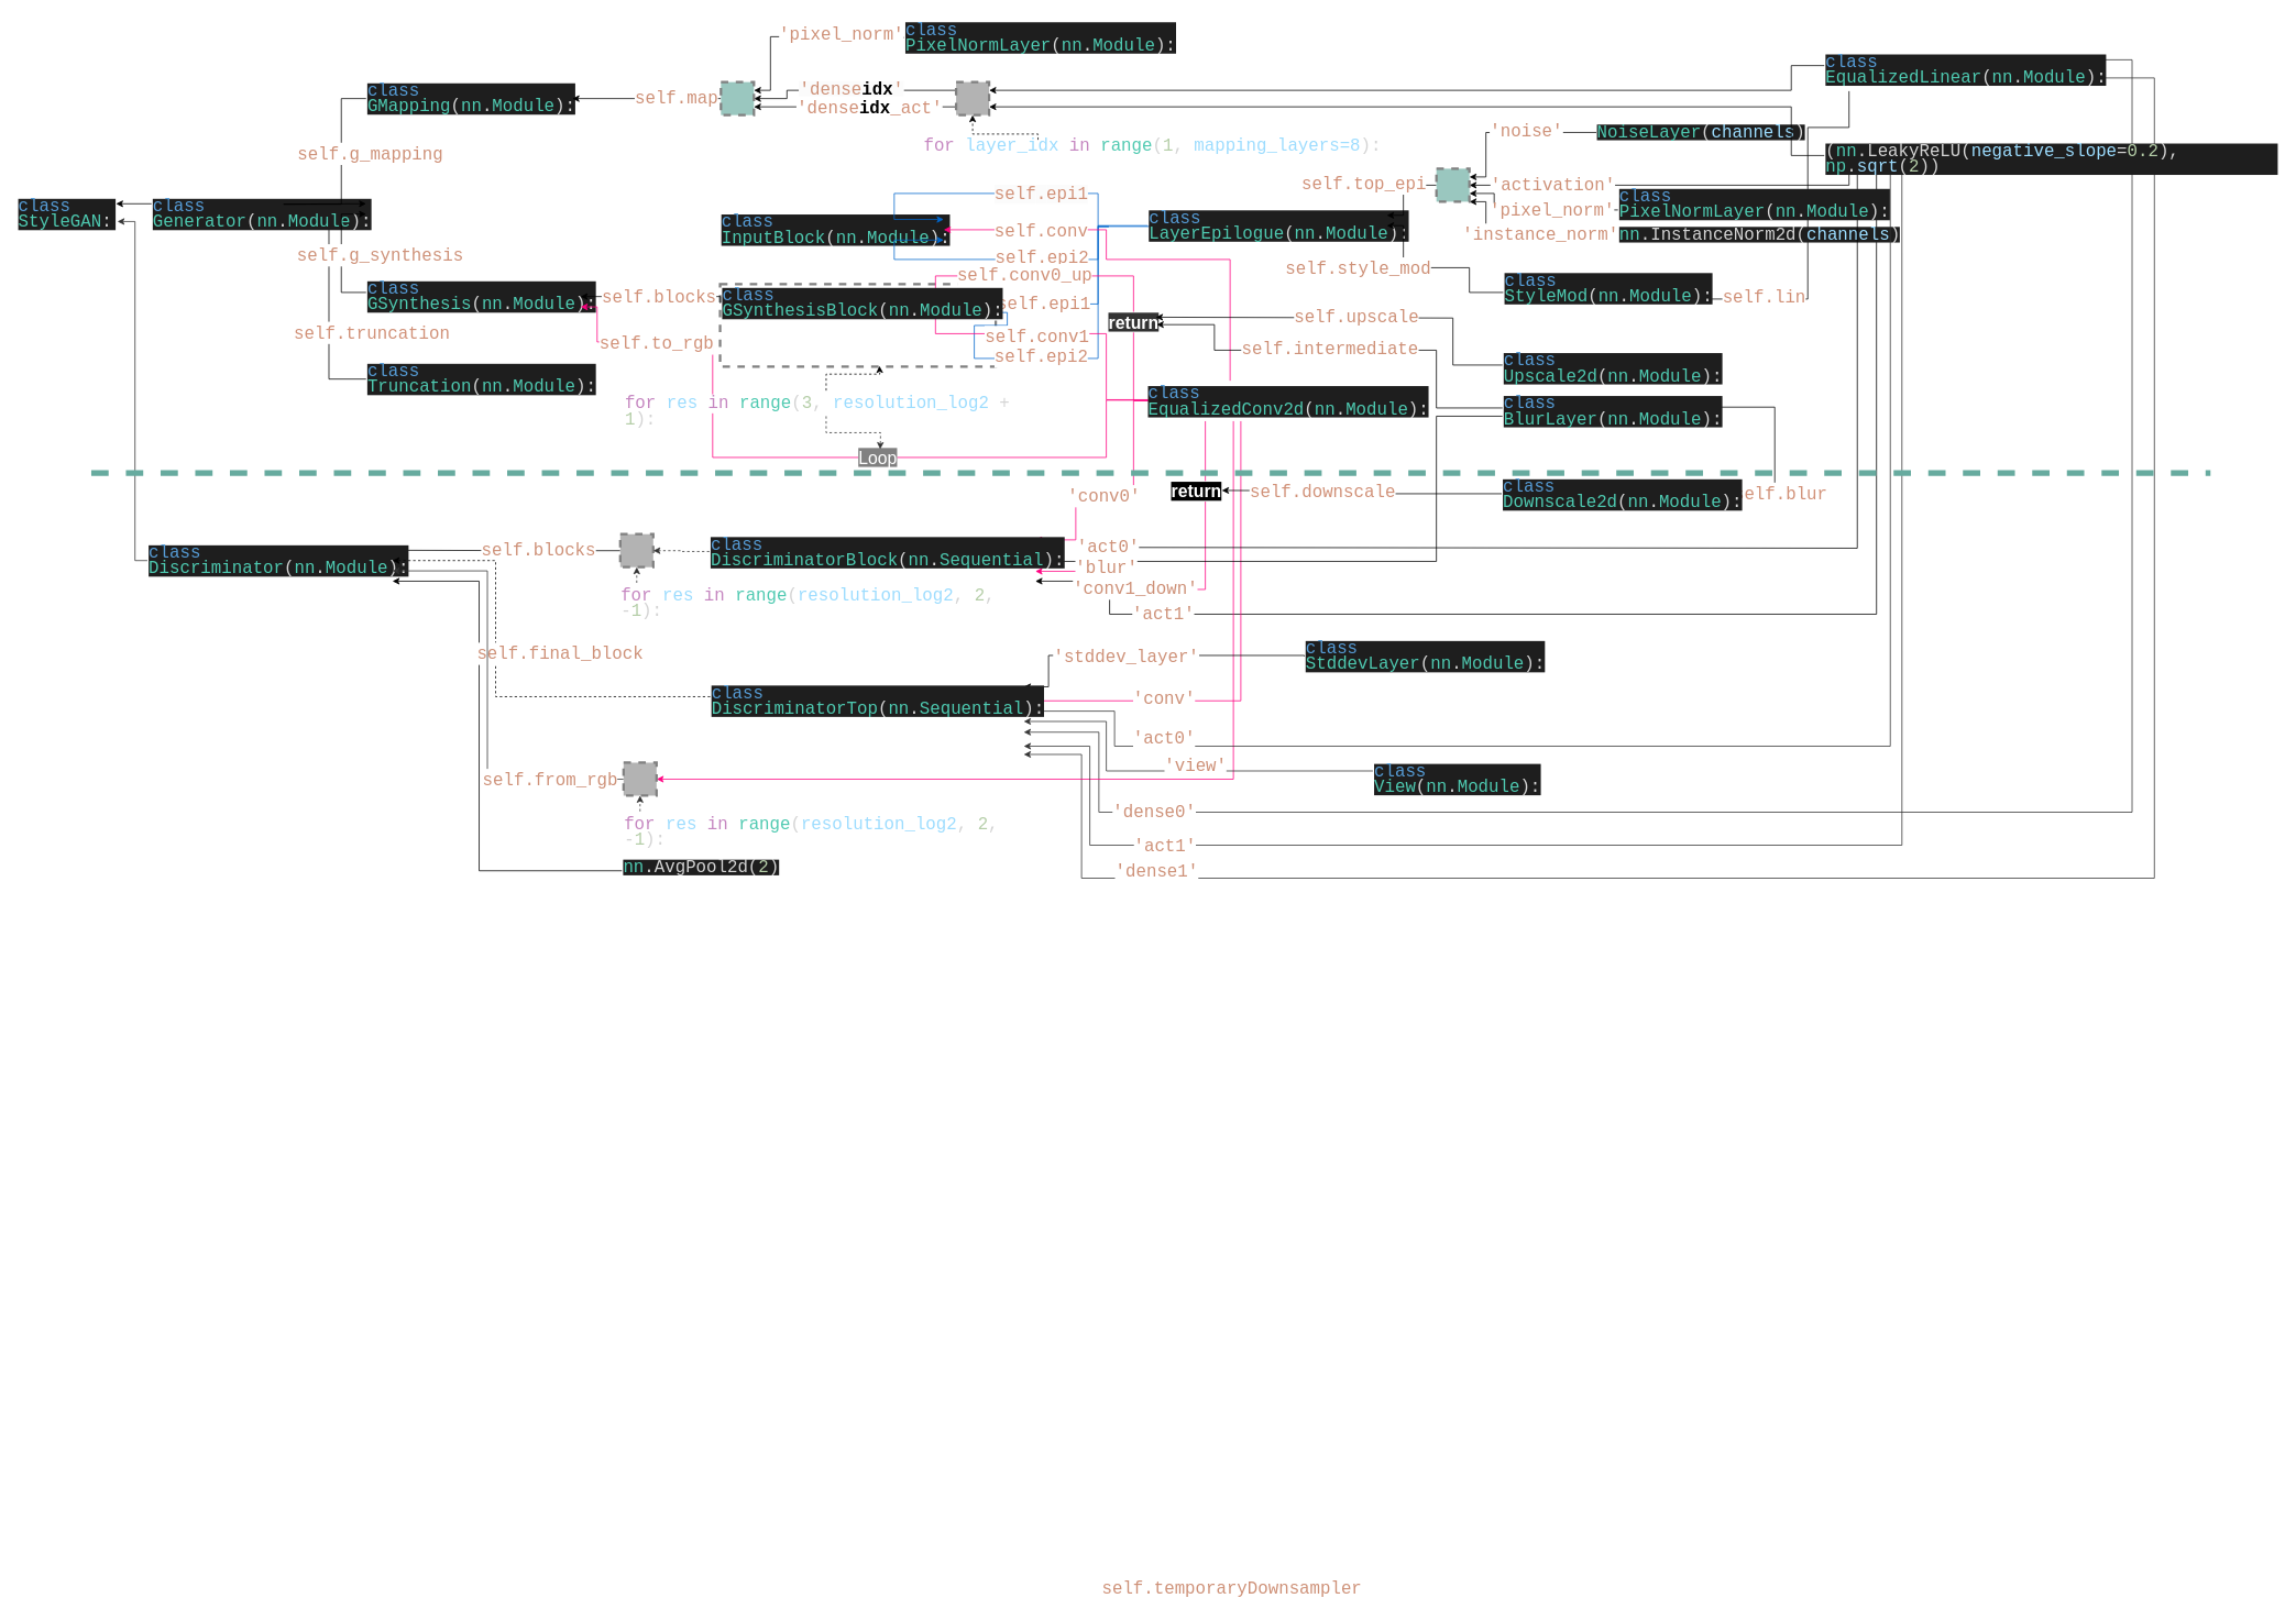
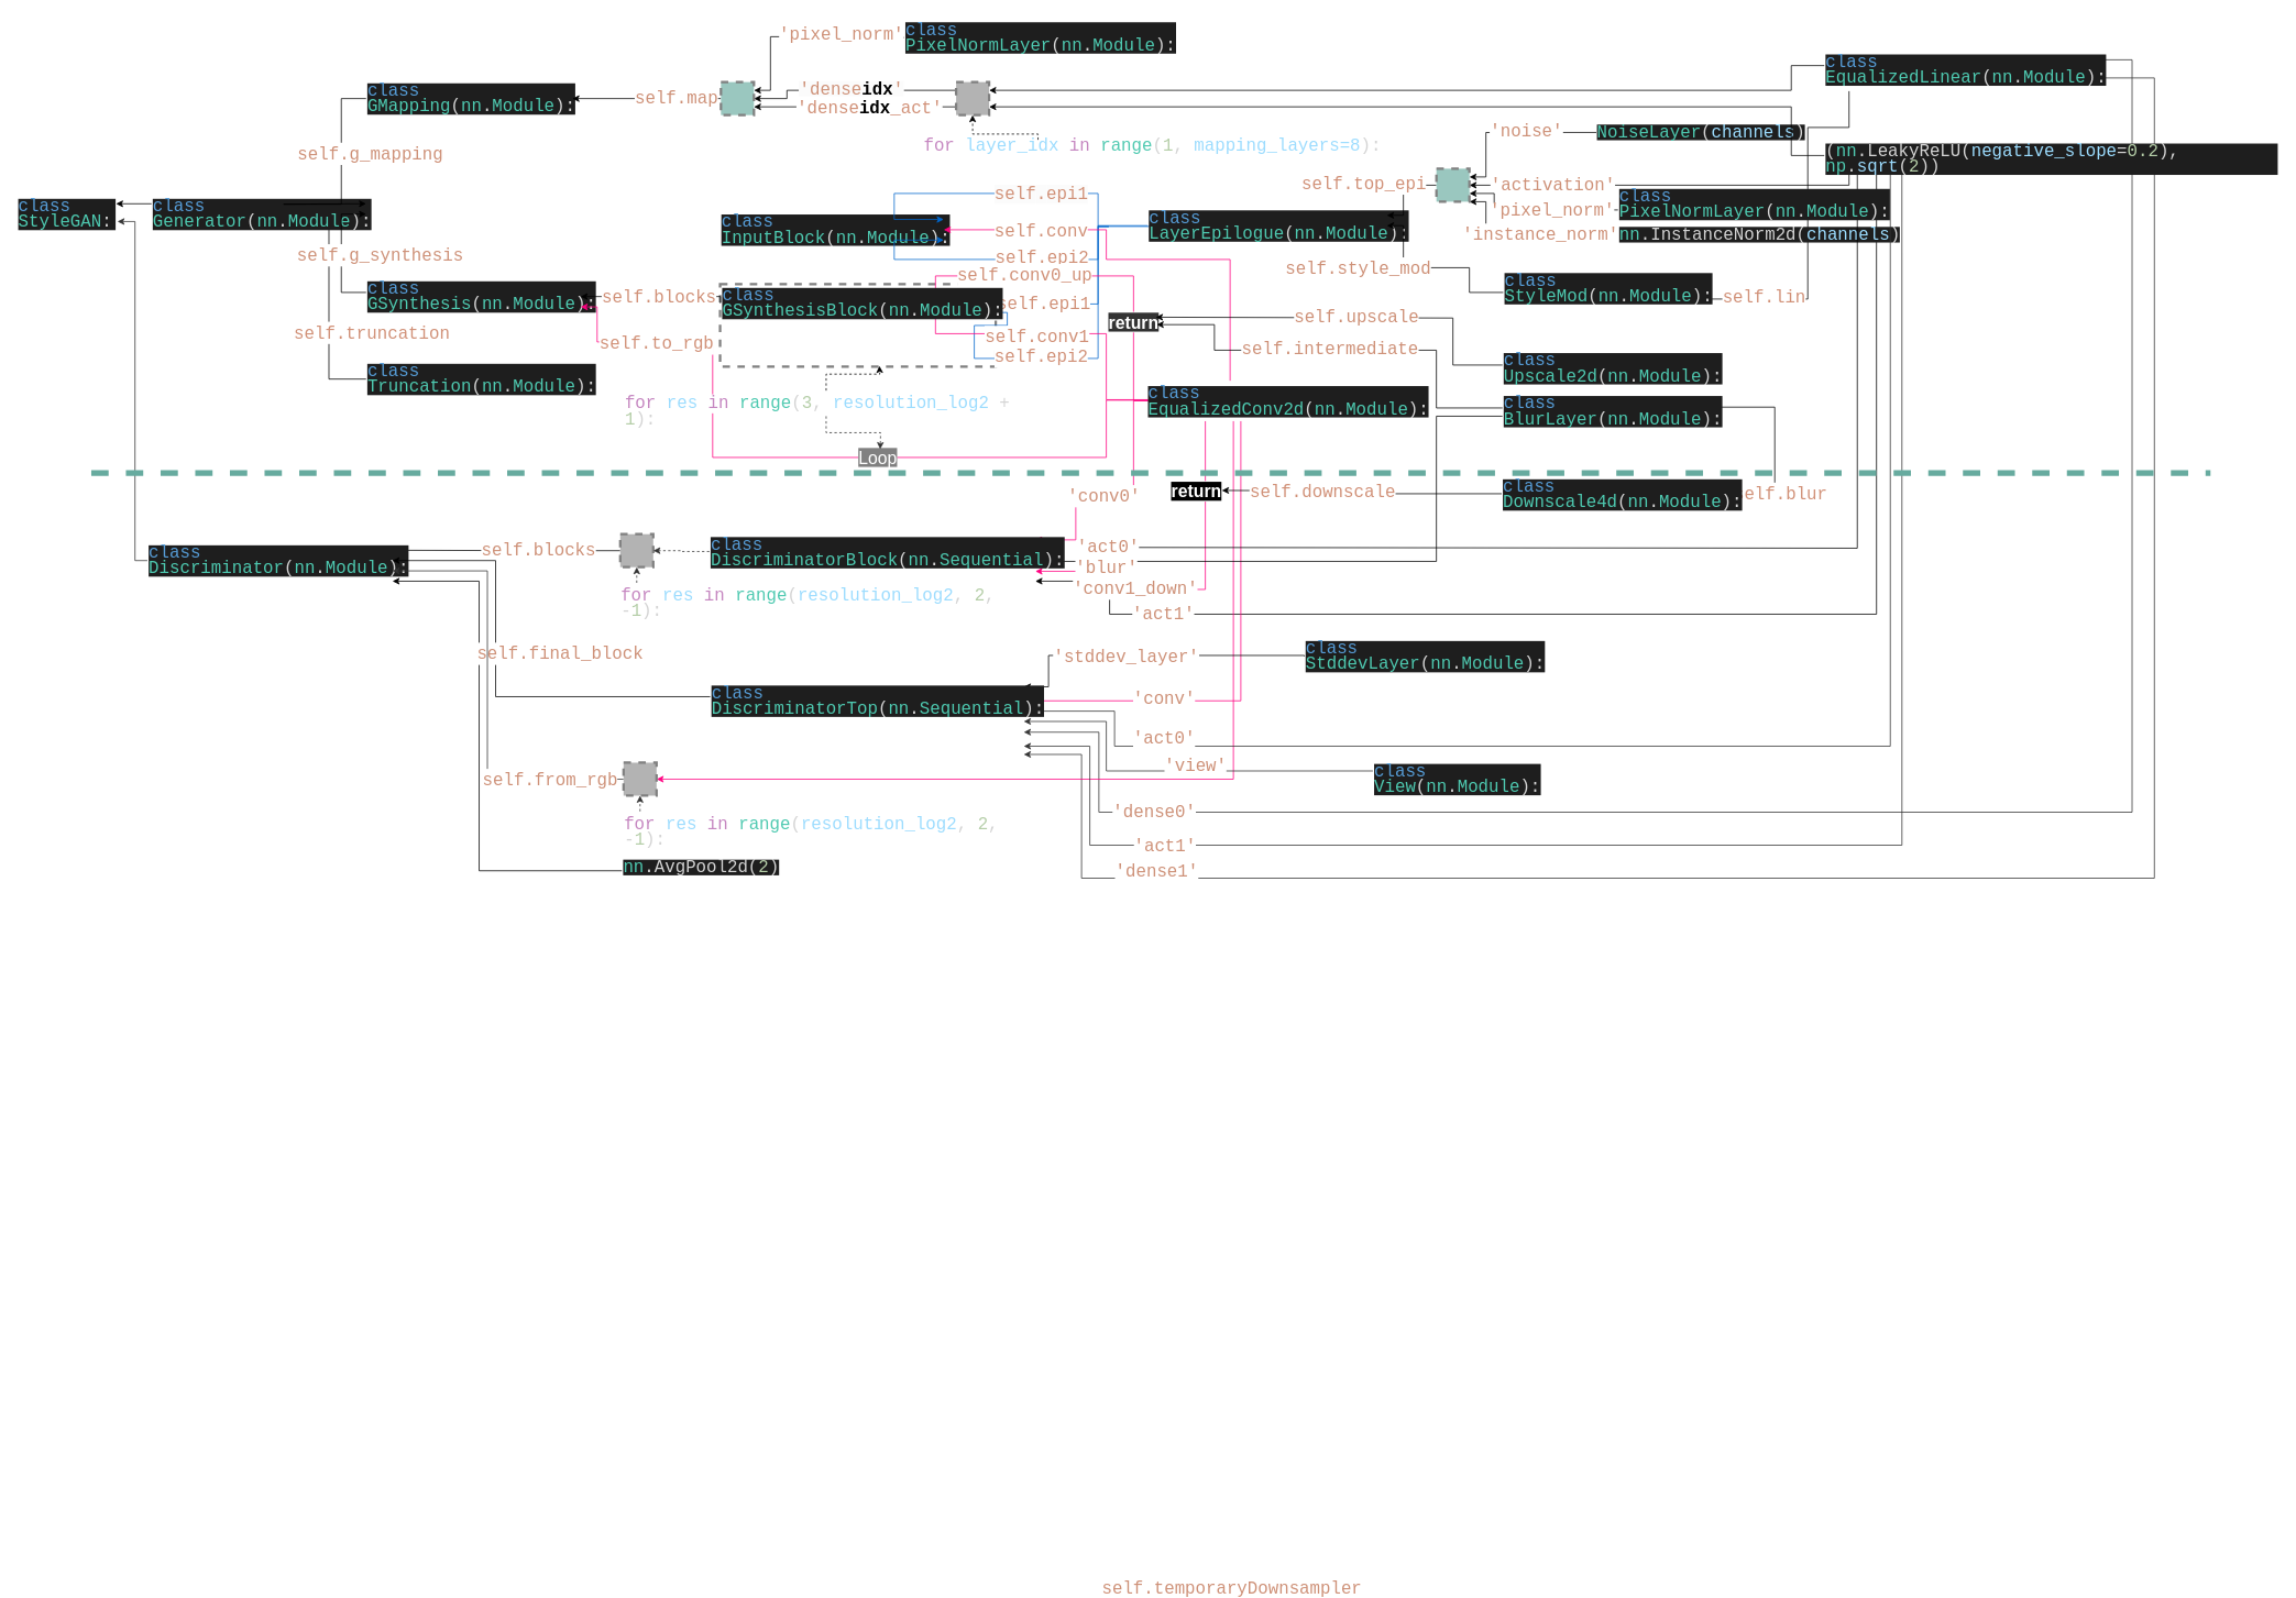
- <mxCell id="91" value="&lt;div style=&quot;color: rgb(212, 212, 212); background-color: rgb(30, 30, 30); font-family: Consolas, &amp;quot;Courier New&amp;quot;, monospace; font-weight: normal; font-size: 21px; line-height: 19px;&quot;&gt;&lt;div style=&quot;font-size: 21px;&quot;&gt;&lt;span style=&quot;color: rgb(86, 156, 214); font-size: 21px;&quot;&gt;class&lt;/span&gt;&lt;span style=&quot;color: rgb(212, 212, 212); font-size: 21px;&quot;&gt; &lt;/span&gt;&lt;span style=&quot;color: rgb(78, 201, 176); font-size: 21px;&quot;&gt;Downscale2d&lt;/span&gt;&lt;span style=&quot;color: rgb(212, 212, 212); font-size: 21px;&quot;&gt;(&lt;/span&gt;&lt;span style=&quot;color: rgb(78, 201, 176); font-size: 21px;&quot;&gt;nn&lt;/span&gt;&lt;span style=&quot;color: rgb(212, 212, 212); font-size: 21px;&quot;&gt;.&lt;/span&gt;&lt;span style=&quot;color: rgb(78, 201, 176); font-size: 21px;&quot;&gt;Module&lt;/span&gt;&lt;span style=&quot;color: rgb(212, 212, 212); font-size: 21px;&quot;&gt;):&lt;/span&gt;&lt;/div&gt;&lt;/div&gt;" style="text;whiteSpace=wrap;html=1;fillColor=none;strokeColor=none;fontSize=21;" parent="1" vertex="1"><mxGeometry x="1819.1" y="574" width="269.9" height="48" as="geometry" /></mxCell>
+ <mxCell id="91" value="&lt;div style=&quot;color: rgb(212, 212, 212); background-color: rgb(30, 30, 30); font-family: Consolas, &amp;quot;Courier New&amp;quot;, monospace; font-weight: normal; font-size: 21px; line-height: 19px;&quot;&gt;&lt;div style=&quot;font-size: 21px;&quot;&gt;&lt;span style=&quot;color: rgb(86, 156, 214); font-size: 21px;&quot;&gt;class&lt;/span&gt;&lt;span style=&quot;color: rgb(212, 212, 212); font-size: 21px;&quot;&gt; &lt;/span&gt;&lt;span style=&quot;color: rgb(78, 201, 176); font-size: 21px;&quot;&gt;Downscale4d&lt;/span&gt;&lt;span style=&quot;color: rgb(212, 212, 212); font-size: 21px;&quot;&gt;(&lt;/span&gt;&lt;span style=&quot;color: rgb(78, 201, 176); font-size: 21px;&quot;&gt;nn&lt;/span&gt;&lt;span style=&quot;color: rgb(212, 212, 212); font-size: 21px;&quot;&gt;.&lt;/span&gt;&lt;span style=&quot;color: rgb(78, 201, 176); font-size: 21px;&quot;&gt;Module&lt;/span&gt;&lt;span style=&quot;color: rgb(212, 212, 212); font-size: 21px;&quot;&gt;):&lt;/span&gt;&lt;/div&gt;&lt;/div&gt;" style="text;whiteSpace=wrap;html=1;fillColor=none;strokeColor=none;fontSize=21;" parent="1" vertex="1"><mxGeometry x="1819.1" y="574" width="269.9" height="48" as="geometry" /></mxCell>
- <mxCell id="120" style="edgeStyle=orthogonalEdgeStyle;rounded=0;orthogonalLoop=1;jettySize=auto;html=1;entryX=1;entryY=0.5;entryDx=0;entryDy=0;strokeColor=#000000;strokeWidth=1;fontColor=#CE9178;endArrow=classic;endFill=1;fontSize=21;dashed=1;" parent="1" source="122" target="114" edge="1"><mxGeometry relative="1" as="geometry"><Array as="points"><mxPoint x="600" y="844" /><mxPoint x="600" y="679" /></Array></mxGeometry></mxCell>
+ <mxCell id="120" style="edgeStyle=orthogonalEdgeStyle;rounded=0;orthogonalLoop=1;jettySize=auto;html=1;entryX=1;entryY=0.5;entryDx=0;entryDy=0;strokeColor=#000000;strokeWidth=1;fontColor=#CE9178;endArrow=classic;endFill=1;fontSize=21;" parent="1" source="122" target="114" edge="1"><mxGeometry relative="1" as="geometry"><Array as="points"><mxPoint x="600" y="844" /><mxPoint x="600" y="679" /></Array></mxGeometry></mxCell>
